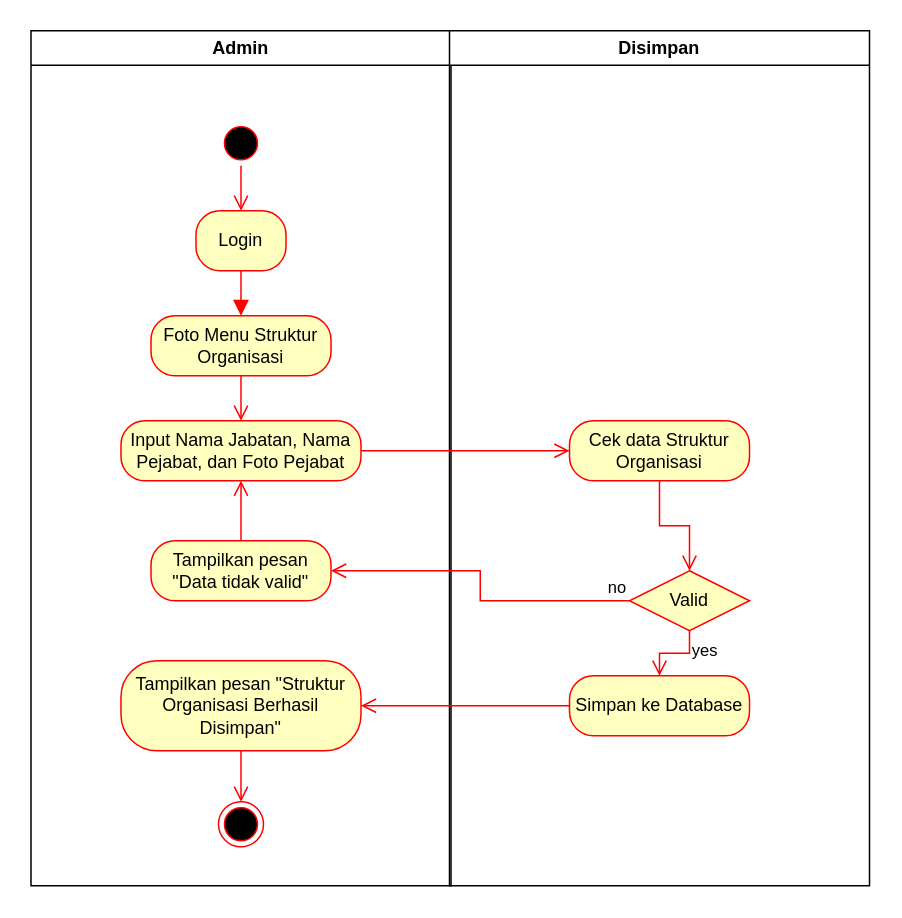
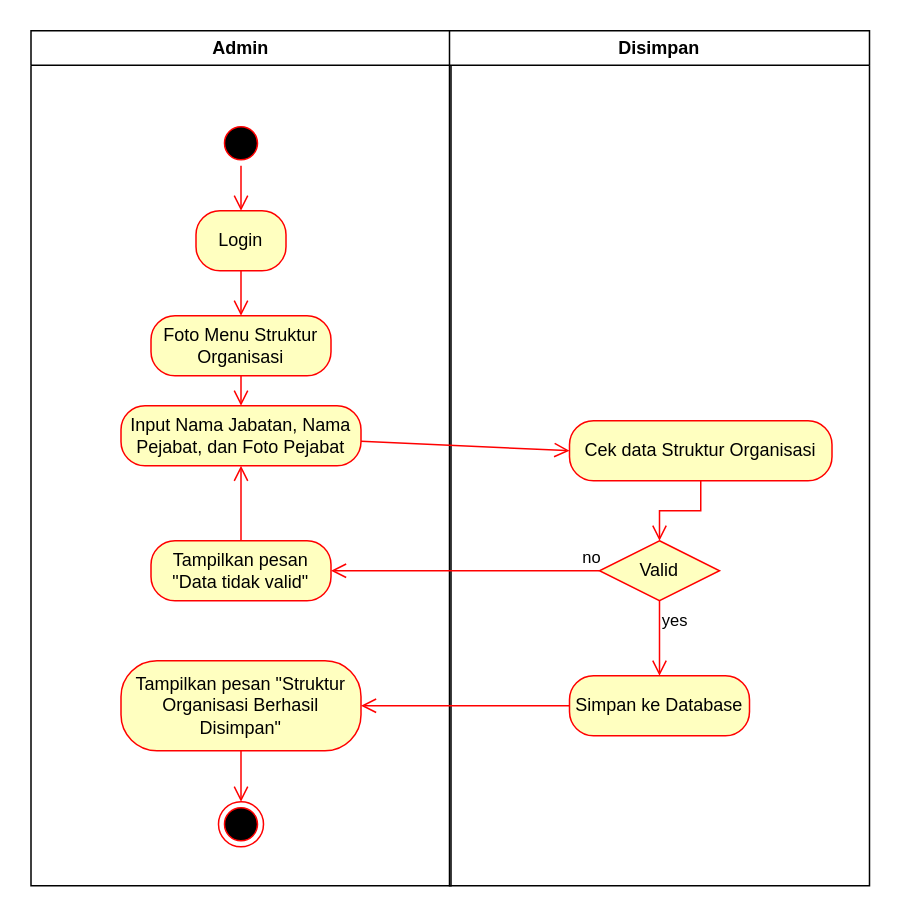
- <mxCell id="8" value="" style="html=1;verticalAlign=bottom;endArrow=block;endSize=8;strokeColor=#ff0000;rounded=0;exitX=0.5;exitY=1;exitDx=0;exitDy=0;entryX=0.5;entryY=0;entryDx=0;entryDy=0;" parent="2" source="5" target="6" edge="1"><mxGeometry relative="1" as="geometry"><mxPoint x="340" y="170" as="targetPoint" /></mxGeometry></mxCell>
+ <mxCell id="8" value="" style="html=1;verticalAlign=bottom;endArrow=open;endSize=8;strokeColor=#ff0000;rounded=0;exitX=0.5;exitY=1;exitDx=0;exitDy=0;entryX=0.5;entryY=0;entryDx=0;entryDy=0;" parent="2" source="5" target="6" edge="1"><mxGeometry relative="1" as="geometry"><mxPoint x="340" y="170" as="targetPoint" /></mxGeometry></mxCell>
- <mxCell id="9" value="Input Nama Jabatan, Nama Pejabat, dan Foto Pejabat" style="rounded=1;whiteSpace=wrap;html=1;arcSize=40;fontColor=#000000;fillColor=#ffffc0;strokeColor=#ff0000;" parent="2" vertex="1"><mxGeometry x="60" y="260" width="160" height="40" as="geometry" /></mxCell>
+ <mxCell id="9" value="Input Nama Jabatan, Nama Pejabat, dan Foto Pejabat" style="rounded=1;whiteSpace=wrap;html=1;arcSize=40;fontColor=#000000;fillColor=#ffffc0;strokeColor=#ff0000;" parent="2" vertex="1"><mxGeometry x="60" y="250" width="160" height="40" as="geometry" /></mxCell>
- <mxCell id="16" value="Cek data Struktur Organisasi" style="rounded=1;whiteSpace=wrap;html=1;arcSize=40;fontColor=#000000;fillColor=#ffffc0;strokeColor=#ff0000;" parent="15" vertex="1"><mxGeometry x="80" y="260" width="120" height="40" as="geometry" /></mxCell>
+ <mxCell id="16" value="Cek data Struktur Organisasi" style="rounded=1;whiteSpace=wrap;html=1;arcSize=40;fontColor=#000000;fillColor=#ffffc0;strokeColor=#ff0000;" parent="15" vertex="1"><mxGeometry x="80" y="260" width="175" height="40" as="geometry" /></mxCell>
- <mxCell id="18" value="Valid" style="rhombus;whiteSpace=wrap;html=1;fontColor=#000000;fillColor=#ffffc0;strokeColor=#ff0000;" parent="15" vertex="1"><mxGeometry x="120" y="360" width="80" height="40" as="geometry" /></mxCell>
+ <mxCell id="18" value="Valid" style="rhombus;whiteSpace=wrap;html=1;fontColor=#000000;fillColor=#ffffc0;strokeColor=#ff0000;" parent="15" vertex="1"><mxGeometry x="100" y="340" width="80" height="40" as="geometry" /></mxCell>
